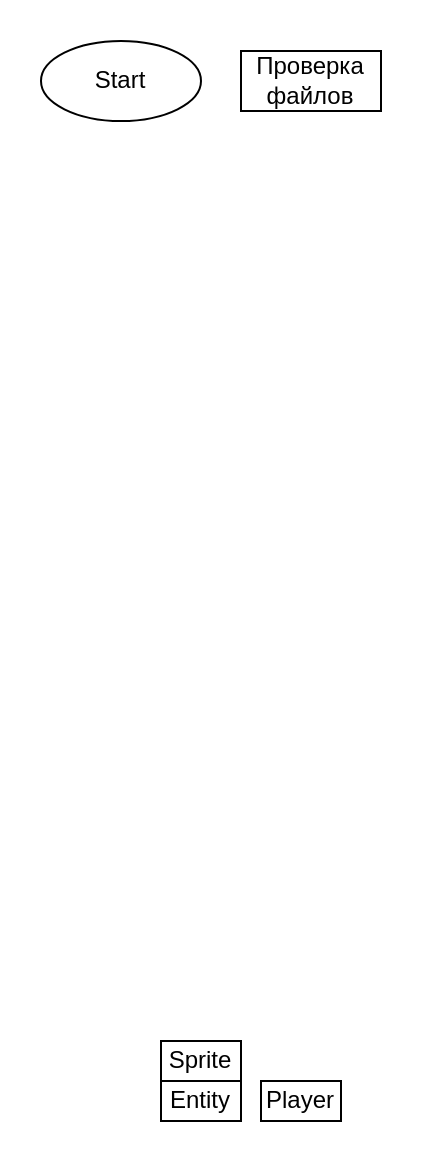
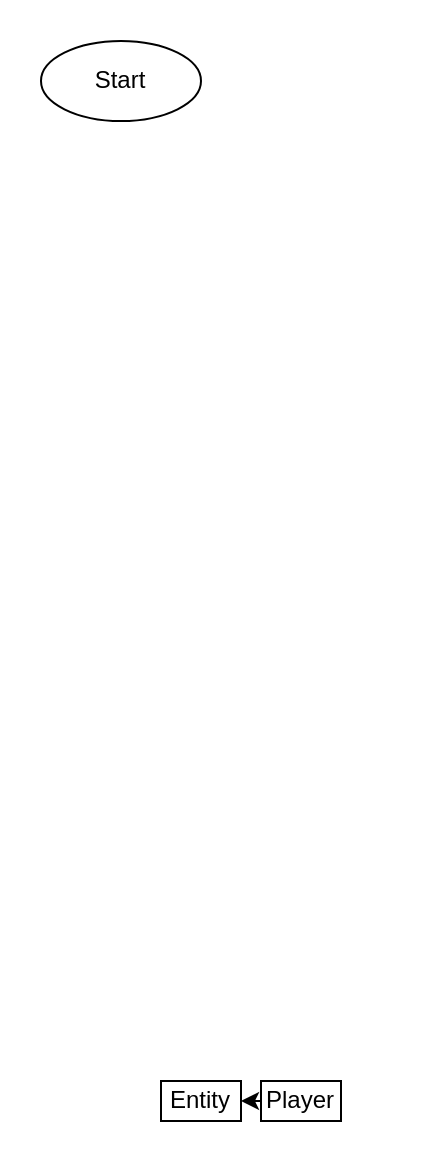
- <mxCell id="3" value="Проверка&lt;br&gt;файлов" style="rounded=0;whiteSpace=wrap;html=1;" parent="1" vertex="1"><mxGeometry x="120" y="25" width="70" height="30" as="geometry" /></mxCell>
- <mxCell id="5" value="Sprite" style="rounded=0;whiteSpace=wrap;html=1;" vertex="1" parent="1"><mxGeometry x="80" y="520" width="40" height="20" as="geometry" /></mxCell>
+ <mxCell id="6" style="edgeStyle=none;html=1;" edge="1" parent="1" source="7" target="4"><mxGeometry relative="1" as="geometry" /></mxCell>
